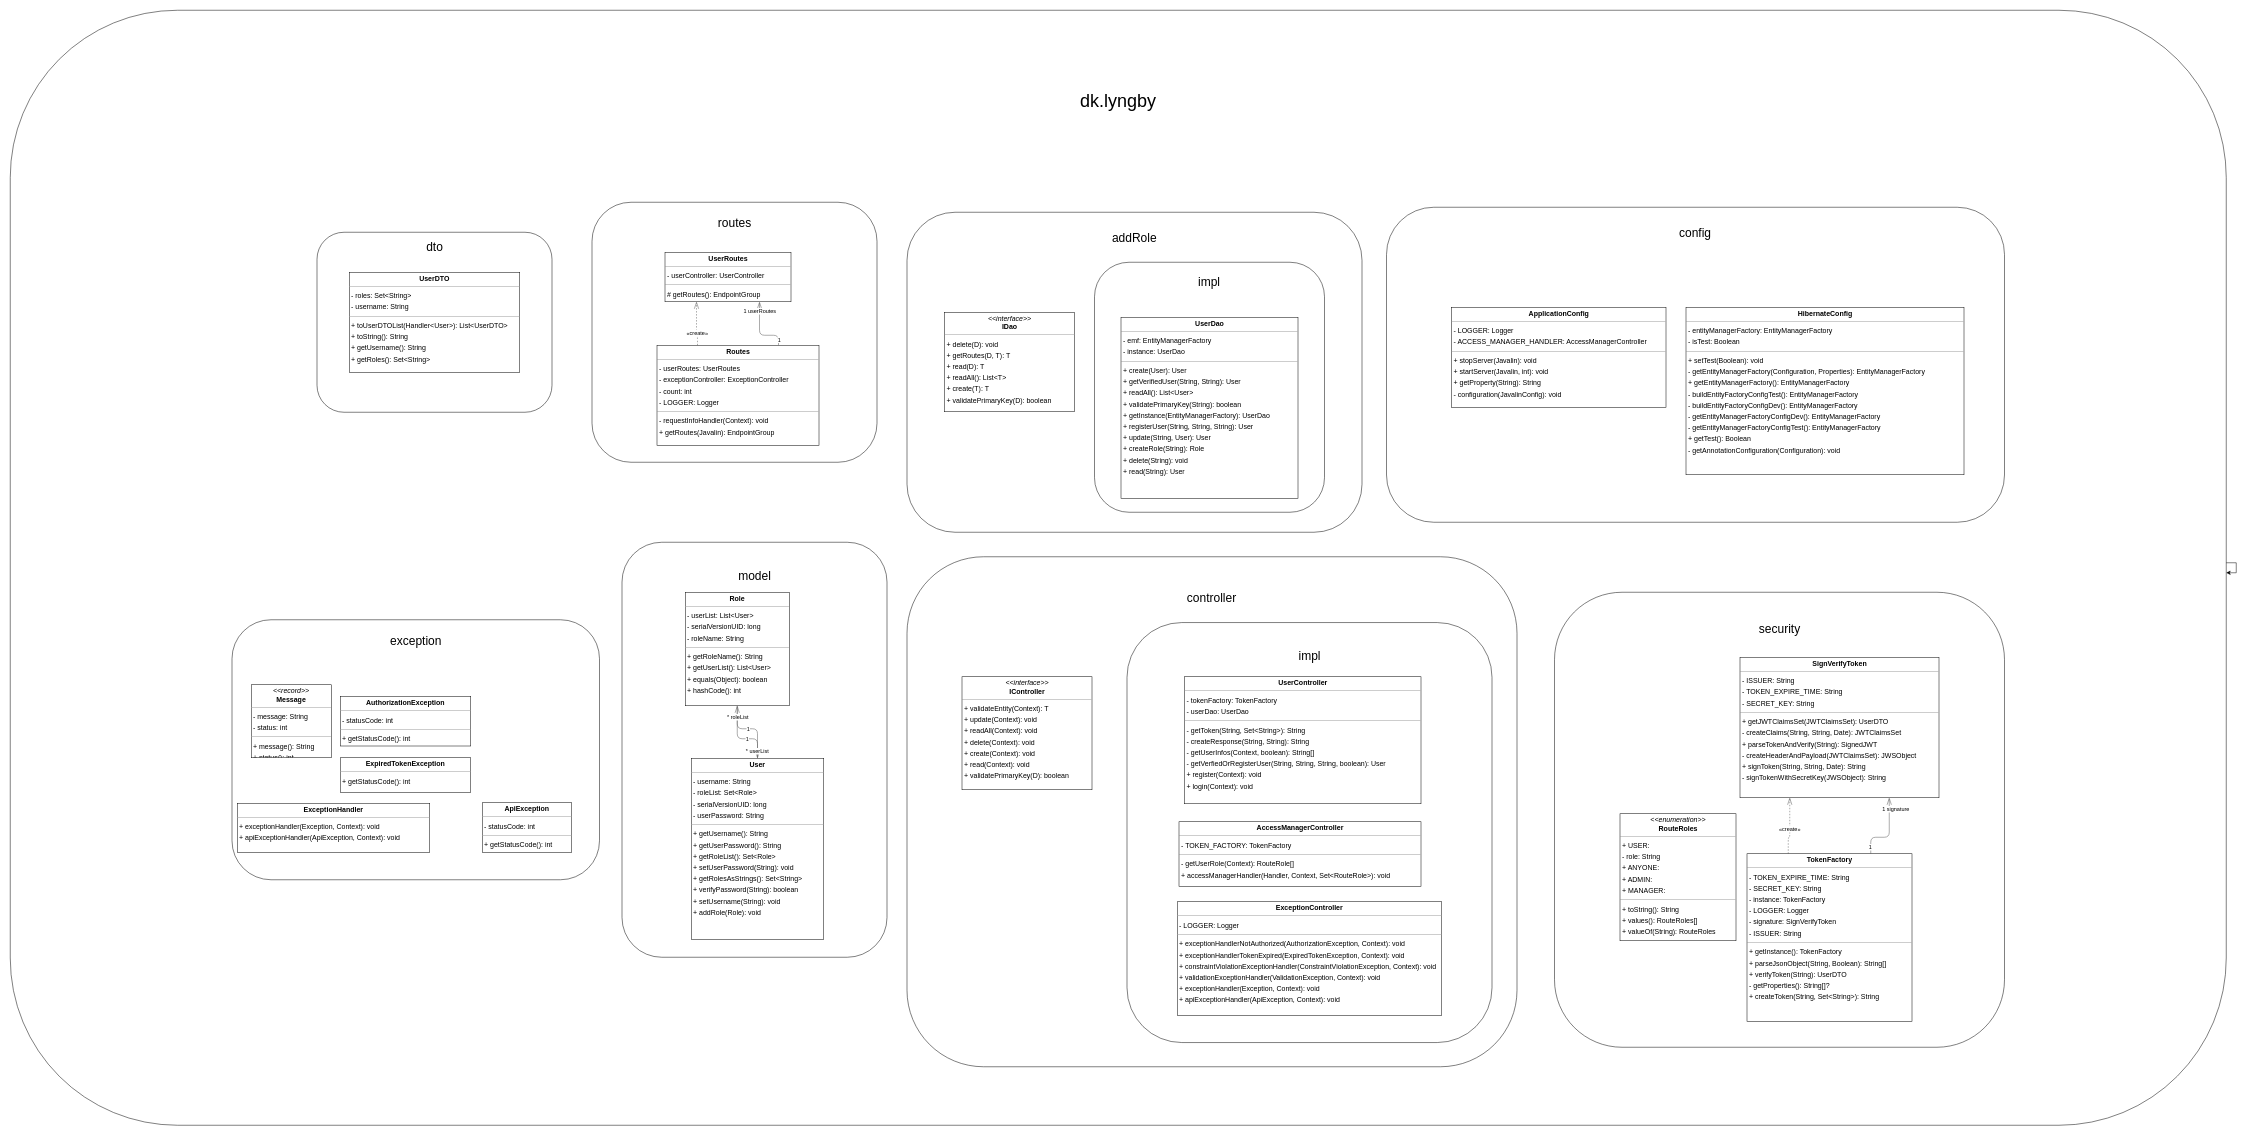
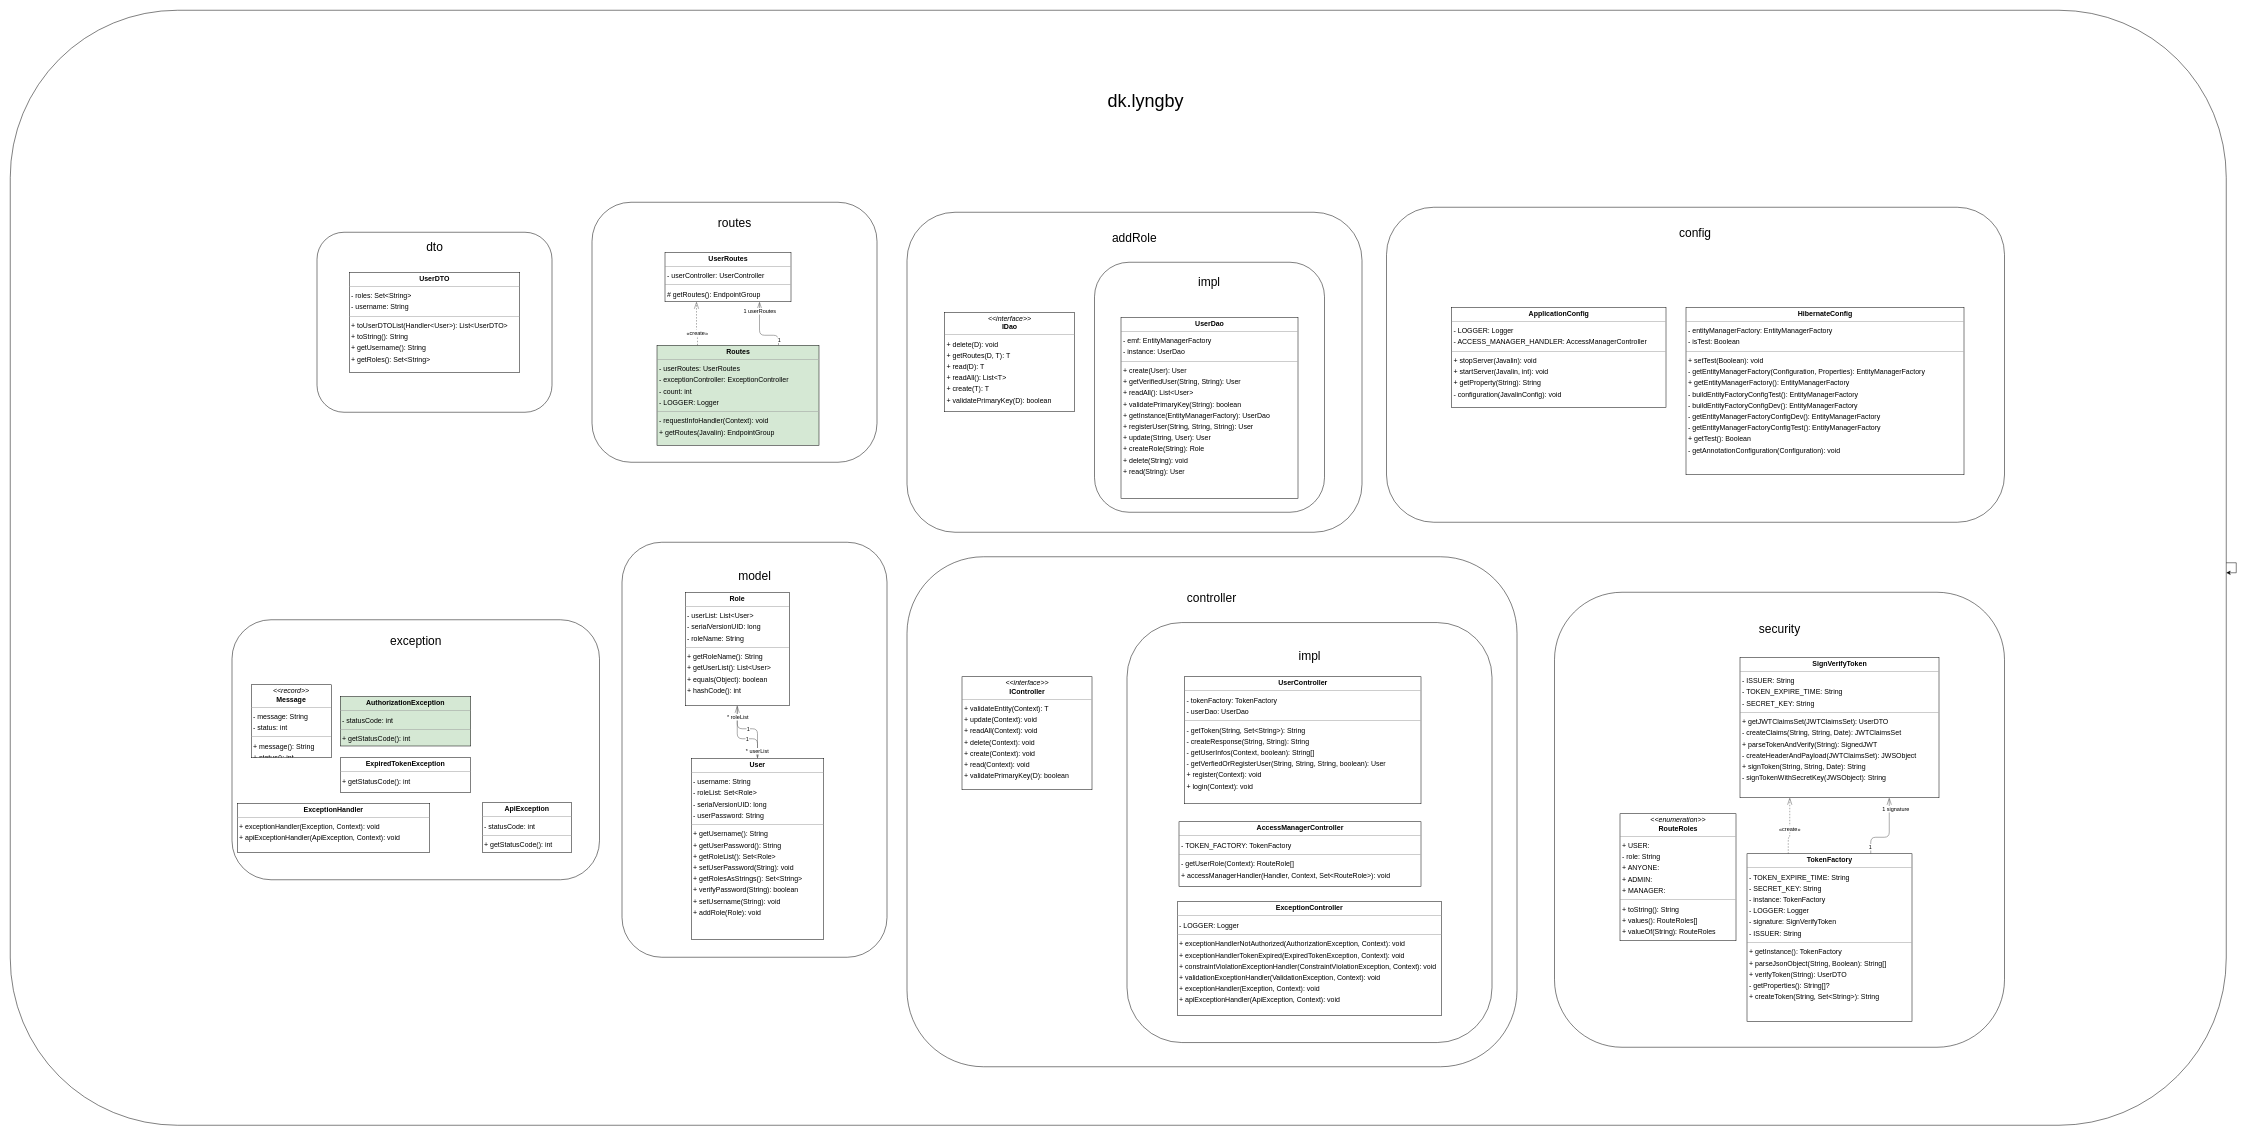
- <mxCell id="4" value="&lt;font style=&quot;font-size: 36px;&quot;&gt;dk.lyngby&lt;/font&gt;" style="text;html=1;align=center;verticalAlign=middle;whiteSpace=wrap;rounded=0;" vertex="1" parent="2"><mxGeometry x="1906.791" y="71.935" width="618.419" height="215.806" as="geometry" /></mxCell>
+ <mxCell id="4" value="&lt;font style=&quot;font-size: 36px;&quot;&gt;dk.lyngby&lt;/font&gt;" style="text;html=1;align=center;verticalAlign=middle;whiteSpace=wrap;rounded=0;" vertex="1" parent="2"><mxGeometry x="1961.791" y="71.935" width="618.419" height="215.806" as="geometry" /></mxCell>
- <mxCell id="34" value="&lt;p style=&quot;margin:0px;margin-top:4px;text-align:center;&quot;&gt;&lt;b&gt;Routes&lt;/b&gt;&lt;/p&gt;&lt;hr size=&quot;1&quot;/&gt;&lt;p style=&quot;margin:0 0 0 4px;line-height:1.6;&quot;&gt;- userRoutes: UserRoutes&lt;br/&gt;- exceptionController: ExceptionController&lt;br/&gt;- count: int&lt;br/&gt;- LOGGER: Logger&lt;/p&gt;&lt;hr size=&quot;1&quot;/&gt;&lt;p style=&quot;margin:0 0 0 4px;line-height:1.6;&quot;&gt;- requestInfoHandler(Context): void&lt;br/&gt;+ getRoutes(Javalin): EndpointGroup&lt;/p&gt;" style="verticalAlign=top;align=left;overflow=fill;fontSize=14;fontFamily=Helvetica;html=1;rounded=0;shadow=0;comic=0;labelBackgroundColor=none;strokeWidth=1;" vertex="1" parent="31"><mxGeometry x="130" y="286" width="324" height="200" as="geometry" /></mxCell>
+ <mxCell id="34" value="&lt;p style=&quot;margin:0px;margin-top:4px;text-align:center;&quot;&gt;&lt;b&gt;Routes&lt;/b&gt;&lt;/p&gt;&lt;hr size=&quot;1&quot;/&gt;&lt;p style=&quot;margin:0 0 0 4px;line-height:1.6;&quot;&gt;- userRoutes: UserRoutes&lt;br/&gt;- exceptionController: ExceptionController&lt;br/&gt;- count: int&lt;br/&gt;- LOGGER: Logger&lt;/p&gt;&lt;hr size=&quot;1&quot;/&gt;&lt;p style=&quot;margin:0 0 0 4px;line-height:1.6;&quot;&gt;- requestInfoHandler(Context): void&lt;br/&gt;+ getRoutes(Javalin): EndpointGroup&lt;/p&gt;" style="verticalAlign=top;align=left;overflow=fill;fontSize=14;fontFamily=Helvetica;html=1;rounded=0;shadow=0;comic=0;labelBackgroundColor=none;strokeWidth=1;fillColor=#d5e8d4;" vertex="1" parent="31"><mxGeometry x="130" y="286" width="324" height="200" as="geometry" /></mxCell>
- <mxCell id="19" value="&lt;p style=&quot;margin:0px;margin-top:4px;text-align:center;&quot;&gt;&lt;b&gt;AuthorizationException&lt;/b&gt;&lt;/p&gt;&lt;hr size=&quot;1&quot;/&gt;&lt;p style=&quot;margin:0 0 0 4px;line-height:1.6;&quot;&gt;- statusCode: int&lt;/p&gt;&lt;hr size=&quot;1&quot;/&gt;&lt;p style=&quot;margin:0 0 0 4px;line-height:1.6;&quot;&gt;+ getStatusCode(): int&lt;/p&gt;" style="verticalAlign=top;align=left;overflow=fill;fontSize=14;fontFamily=Helvetica;html=1;rounded=0;shadow=0;comic=0;labelBackgroundColor=none;strokeWidth=1;" vertex="1" parent="15"><mxGeometry x="216.5" y="153.5" width="261" height="99" as="geometry" /></mxCell>
+ <mxCell id="19" value="&lt;p style=&quot;margin:0px;margin-top:4px;text-align:center;&quot;&gt;&lt;b&gt;AuthorizationException&lt;/b&gt;&lt;/p&gt;&lt;hr size=&quot;1&quot;/&gt;&lt;p style=&quot;margin:0 0 0 4px;line-height:1.6;&quot;&gt;- statusCode: int&lt;/p&gt;&lt;hr size=&quot;1&quot;/&gt;&lt;p style=&quot;margin:0 0 0 4px;line-height:1.6;&quot;&gt;+ getStatusCode(): int&lt;/p&gt;" style="verticalAlign=top;align=left;overflow=fill;fontSize=14;fontFamily=Helvetica;html=1;rounded=0;shadow=0;comic=0;labelBackgroundColor=none;strokeWidth=1;fillColor=#d5e8d4;" vertex="1" parent="15"><mxGeometry x="216.5" y="153.5" width="261" height="99" as="geometry" /></mxCell>
